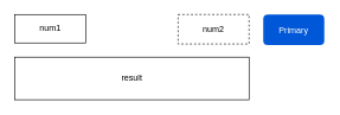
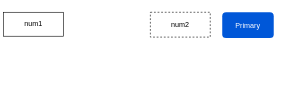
- <mxCell id="2" value="num1" style="rounded=0;whiteSpace=wrap;html=1;" parent="1" vertex="1"><mxGeometry x="20" y="20" width="100" height="40" as="geometry" /></mxCell>
+ <mxCell id="2" value="num1" style="rounded=0;whiteSpace=wrap;html=1;" parent="1" vertex="1"><mxGeometry x="5" y="20" width="100" height="40" as="geometry" /></mxCell>
- <mxCell id="3" value="result" style="rounded=0;whiteSpace=wrap;html=1;" parent="1" vertex="1"><mxGeometry x="20" y="80" width="330" height="60" as="geometry" /></mxCell>
